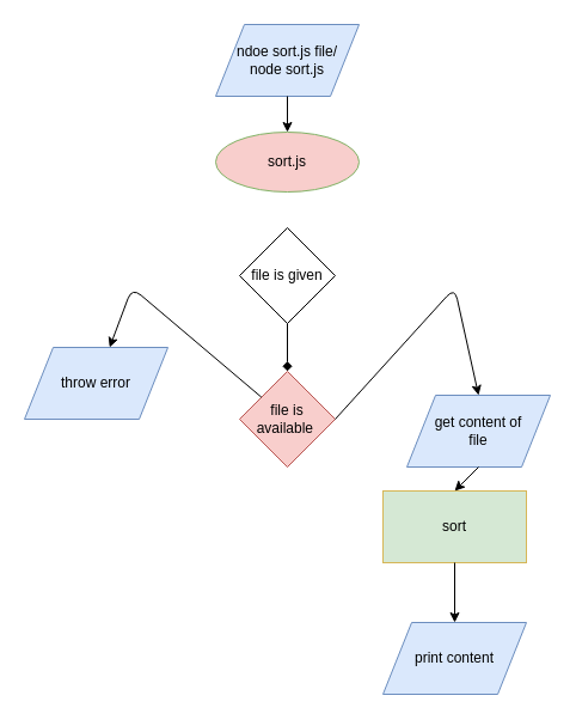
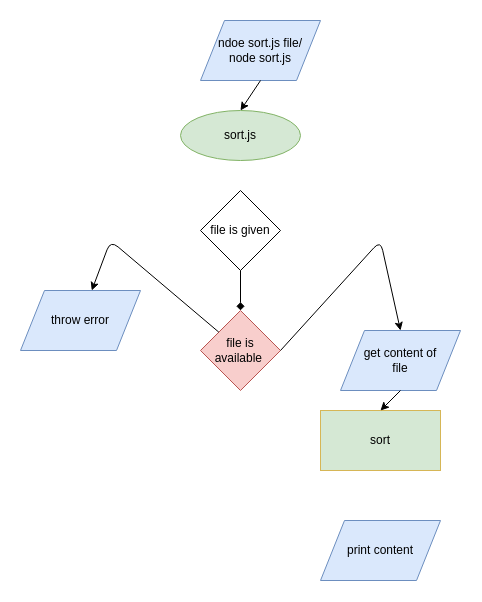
- <mxCell id="2" value="ndoe sort.js file/&lt;br&gt;node sort.js" style="shape=parallelogram;perimeter=parallelogramPerimeter;whiteSpace=wrap;html=1;fillColor=#dae8fc;strokeColor=#6c8ebf;" parent="1" vertex="1"><mxGeometry x="180" y="20" width="120" height="60" as="geometry" /></mxCell>
+ <mxCell id="2" value="ndoe sort.js file/&lt;br&gt;node sort.js" style="shape=parallelogram;perimeter=parallelogramPerimeter;whiteSpace=wrap;html=1;fillColor=#dae8fc;strokeColor=#6c8ebf;" parent="1" vertex="1"><mxGeometry x="200" y="20" width="120" height="60" as="geometry" /></mxCell>
- <mxCell id="3" value="sort.js" style="ellipse;whiteSpace=wrap;html=1;fillColor=#f8cecc;strokeColor=#82b366;" parent="1" vertex="1"><mxGeometry x="180" y="110" width="120" height="50" as="geometry" /></mxCell>
+ <mxCell id="3" value="sort.js" style="ellipse;whiteSpace=wrap;html=1;fillColor=#d5e8d4;strokeColor=#82b366;" parent="1" vertex="1"><mxGeometry x="180" y="110" width="120" height="50" as="geometry" /></mxCell>
- <mxCell id="13" value="" style="endArrow=classic;html=1;entryX=0.5;entryY=0;entryDx=0;entryDy=0;exitX=0.5;exitY=1;exitDx=0;exitDy=0;" parent="1" source="6" target="12" edge="1"><mxGeometry width="50" height="50" relative="1" as="geometry"><mxPoint x="310" y="520" as="sourcePoint" /><mxPoint x="360" y="470" as="targetPoint" /></mxGeometry></mxCell>
